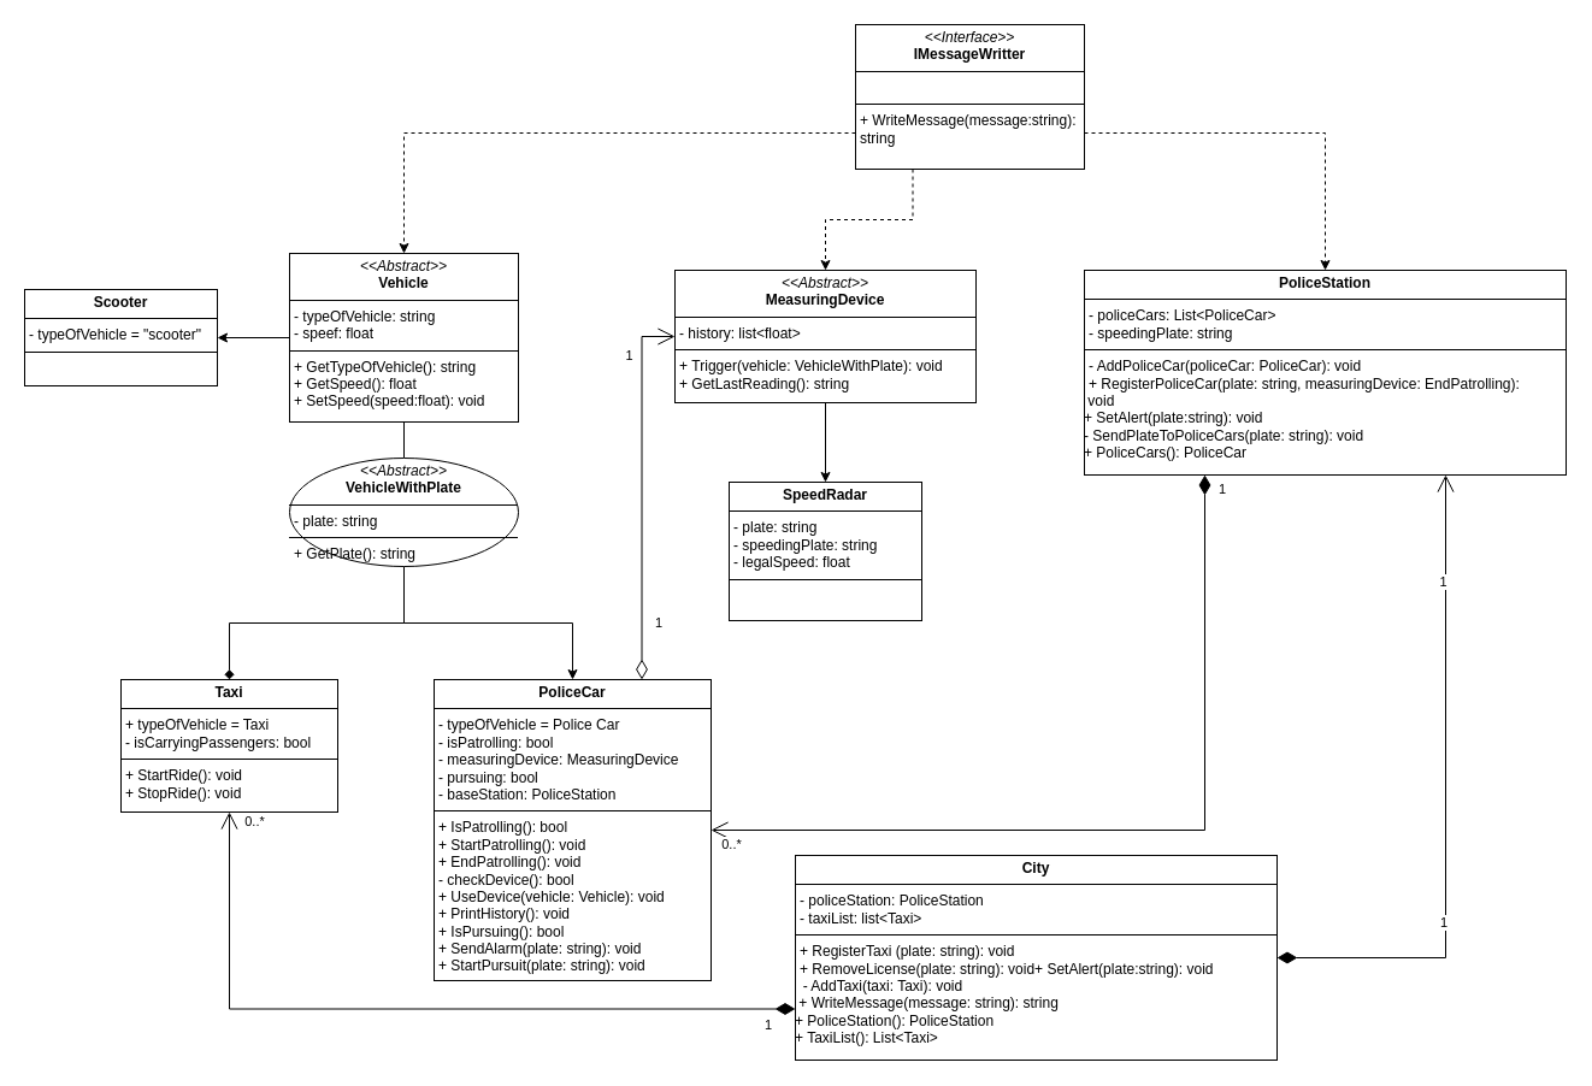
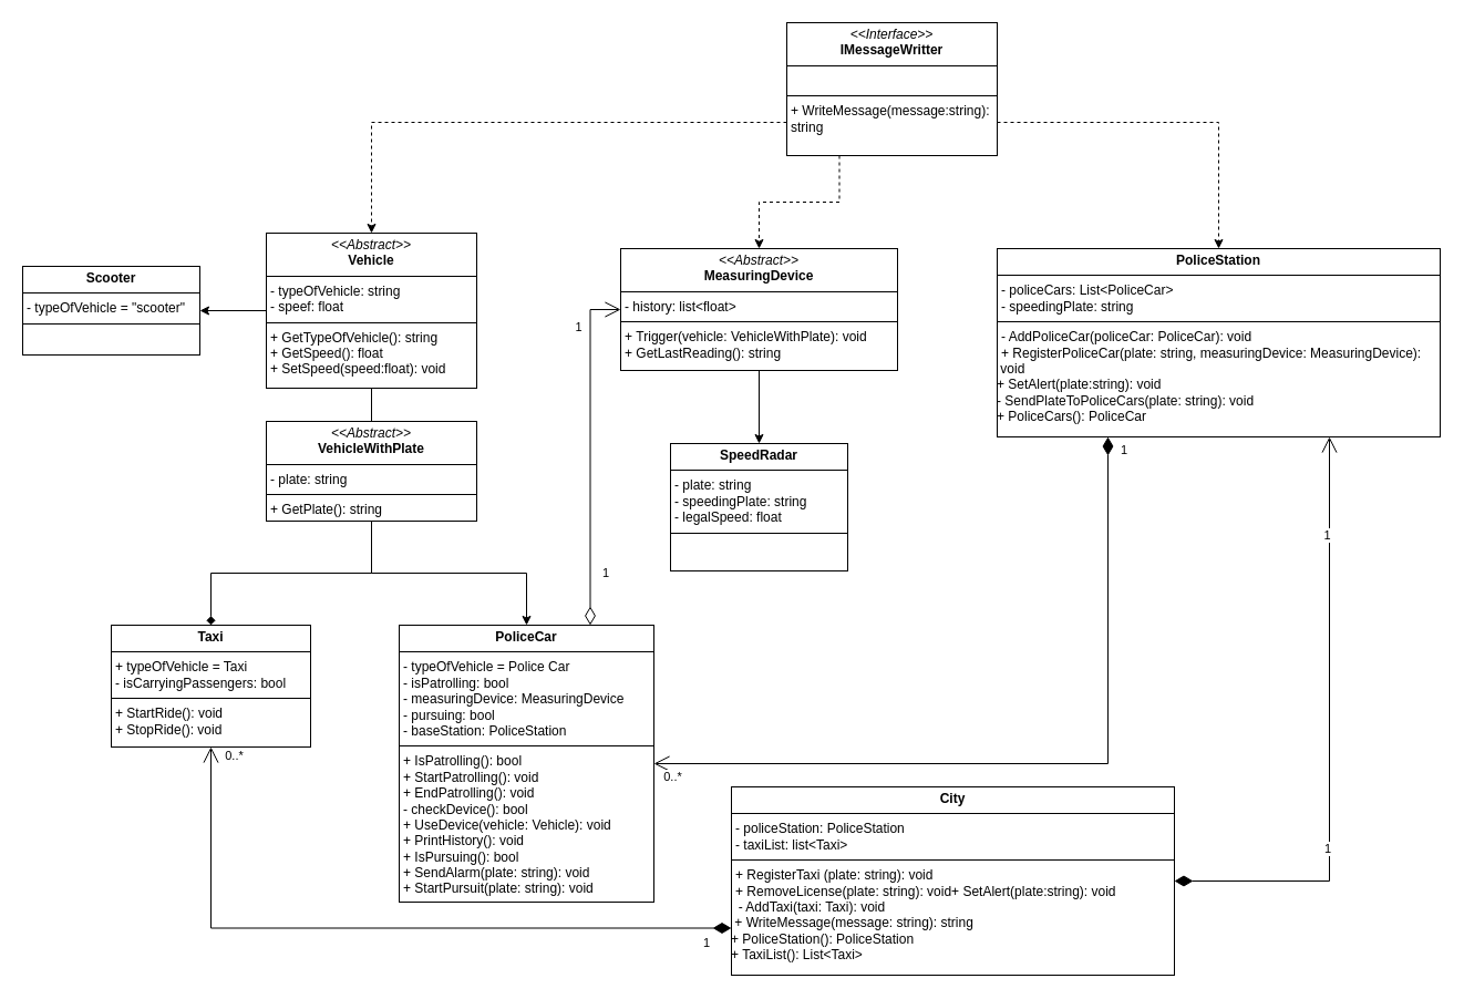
- <mxCell id="13" value="&lt;p style=&quot;margin:0px;margin-top:4px;text-align:center;&quot;&gt;&lt;b&gt;PoliceStation&lt;/b&gt;&lt;/p&gt;&lt;hr size=&quot;1&quot; style=&quot;border-style:solid;&quot;&gt;&lt;p style=&quot;margin:0px;margin-left:4px;&quot;&gt;&lt;span style=&quot;text-wrap: nowrap;&quot;&gt;- policeCars: List&amp;lt;PoliceCar&amp;gt;&lt;/span&gt;&lt;br&gt;&lt;/p&gt;&lt;p style=&quot;margin:0px;margin-left:4px;&quot;&gt;&lt;span style=&quot;text-wrap: nowrap;&quot;&gt;- speedingPlate: string&lt;/span&gt;&lt;/p&gt;&lt;hr size=&quot;1&quot; style=&quot;border-style:solid;&quot;&gt;&lt;p style=&quot;margin:0px;margin-left:4px;&quot;&gt;&lt;span style=&quot;text-wrap: nowrap;&quot;&gt;- AddPoliceCar(policeCar: PoliceCar): void&lt;/span&gt;&lt;br&gt;&lt;/p&gt;&lt;p style=&quot;margin:0px;margin-left:4px;&quot;&gt;&lt;span style=&quot;text-wrap: nowrap;&quot;&gt;+ RegisterPoliceCar(plate: string, measuringDevice: EndPatrolling):&lt;/span&gt;&lt;/p&gt;&lt;div style=&quot;border-color: var(--border-color); text-wrap: nowrap;&quot;&gt;&amp;nbsp;void&lt;/div&gt;&lt;div style=&quot;border-color: var(--border-color); text-wrap: nowrap;&quot;&gt;+ SetAlert(plate:string): void&lt;br&gt;&lt;/div&gt;&lt;div style=&quot;border-color: var(--border-color); text-wrap: nowrap;&quot;&gt;- SendPlateToPoliceCars(plate: string): void&lt;br&gt;&lt;/div&gt;&lt;div style=&quot;border-color: var(--border-color); text-wrap: nowrap;&quot;&gt;+ PoliceCars(): PoliceCar&lt;br&gt;&lt;/div&gt;" style="verticalAlign=top;align=left;overflow=fill;html=1;whiteSpace=wrap;" vertex="1" parent="1"><mxGeometry x="900" y="224" width="400" height="170" as="geometry" /></mxCell>
+ <mxCell id="13" value="&lt;p style=&quot;margin:0px;margin-top:4px;text-align:center;&quot;&gt;&lt;b&gt;PoliceStation&lt;/b&gt;&lt;/p&gt;&lt;hr size=&quot;1&quot; style=&quot;border-style:solid;&quot;&gt;&lt;p style=&quot;margin:0px;margin-left:4px;&quot;&gt;&lt;span style=&quot;text-wrap: nowrap;&quot;&gt;- policeCars: List&amp;lt;PoliceCar&amp;gt;&lt;/span&gt;&lt;br&gt;&lt;/p&gt;&lt;p style=&quot;margin:0px;margin-left:4px;&quot;&gt;&lt;span style=&quot;text-wrap: nowrap;&quot;&gt;- speedingPlate: string&lt;/span&gt;&lt;/p&gt;&lt;hr size=&quot;1&quot; style=&quot;border-style:solid;&quot;&gt;&lt;p style=&quot;margin:0px;margin-left:4px;&quot;&gt;&lt;span style=&quot;text-wrap: nowrap;&quot;&gt;- AddPoliceCar(policeCar: PoliceCar): void&lt;/span&gt;&lt;br&gt;&lt;/p&gt;&lt;p style=&quot;margin:0px;margin-left:4px;&quot;&gt;&lt;span style=&quot;text-wrap: nowrap;&quot;&gt;+ RegisterPoliceCar(plate: string, measuringDevice: MeasuringDevice):&lt;/span&gt;&lt;/p&gt;&lt;div style=&quot;border-color: var(--border-color); text-wrap: nowrap;&quot;&gt;&amp;nbsp;void&lt;/div&gt;&lt;div style=&quot;border-color: var(--border-color); text-wrap: nowrap;&quot;&gt;+ SetAlert(plate:string): void&lt;br&gt;&lt;/div&gt;&lt;div style=&quot;border-color: var(--border-color); text-wrap: nowrap;&quot;&gt;- SendPlateToPoliceCars(plate: string): void&lt;br&gt;&lt;/div&gt;&lt;div style=&quot;border-color: var(--border-color); text-wrap: nowrap;&quot;&gt;+ PoliceCars(): PoliceCar&lt;br&gt;&lt;/div&gt;" style="verticalAlign=top;align=left;overflow=fill;html=1;whiteSpace=wrap;" vertex="1" parent="1"><mxGeometry x="900" y="224" width="400" height="170" as="geometry" /></mxCell>
- <mxCell id="17" value="&lt;p style=&quot;margin:0px;margin-top:4px;text-align:center;&quot;&gt;&lt;i&gt;&amp;lt;&amp;lt;Abstract&amp;gt;&amp;gt;&lt;/i&gt;&lt;br&gt;&lt;b&gt;VehicleWithPlate&lt;/b&gt;&lt;/p&gt;&lt;hr size=&quot;1&quot; style=&quot;border-style:solid;&quot;&gt;&lt;p style=&quot;margin:0px;margin-left:4px;&quot;&gt;- plate: string&lt;/p&gt;&lt;hr size=&quot;1&quot; style=&quot;border-style:solid;&quot;&gt;&lt;p style=&quot;margin:0px;margin-left:4px;&quot;&gt;+ GetPlate(): string&lt;br&gt;&lt;/p&gt;" style="ellipse;verticalAlign=top;align=left;overflow=fill;html=1;whiteSpace=wrap;" vertex="1" parent="1"><mxGeometry x="240" y="380" width="190" height="90" as="geometry" /></mxCell>
+ <mxCell id="17" value="&lt;p style=&quot;margin:0px;margin-top:4px;text-align:center;&quot;&gt;&lt;i&gt;&amp;lt;&amp;lt;Abstract&amp;gt;&amp;gt;&lt;/i&gt;&lt;br&gt;&lt;b&gt;VehicleWithPlate&lt;/b&gt;&lt;/p&gt;&lt;hr size=&quot;1&quot; style=&quot;border-style:solid;&quot;&gt;&lt;p style=&quot;margin:0px;margin-left:4px;&quot;&gt;- plate: string&lt;/p&gt;&lt;hr size=&quot;1&quot; style=&quot;border-style:solid;&quot;&gt;&lt;p style=&quot;margin:0px;margin-left:4px;&quot;&gt;+ GetPlate(): string&lt;br&gt;&lt;/p&gt;" style="verticalAlign=top;align=left;overflow=fill;html=1;whiteSpace=wrap;" vertex="1" parent="1"><mxGeometry x="240" y="380" width="190" height="90" as="geometry" /></mxCell>
